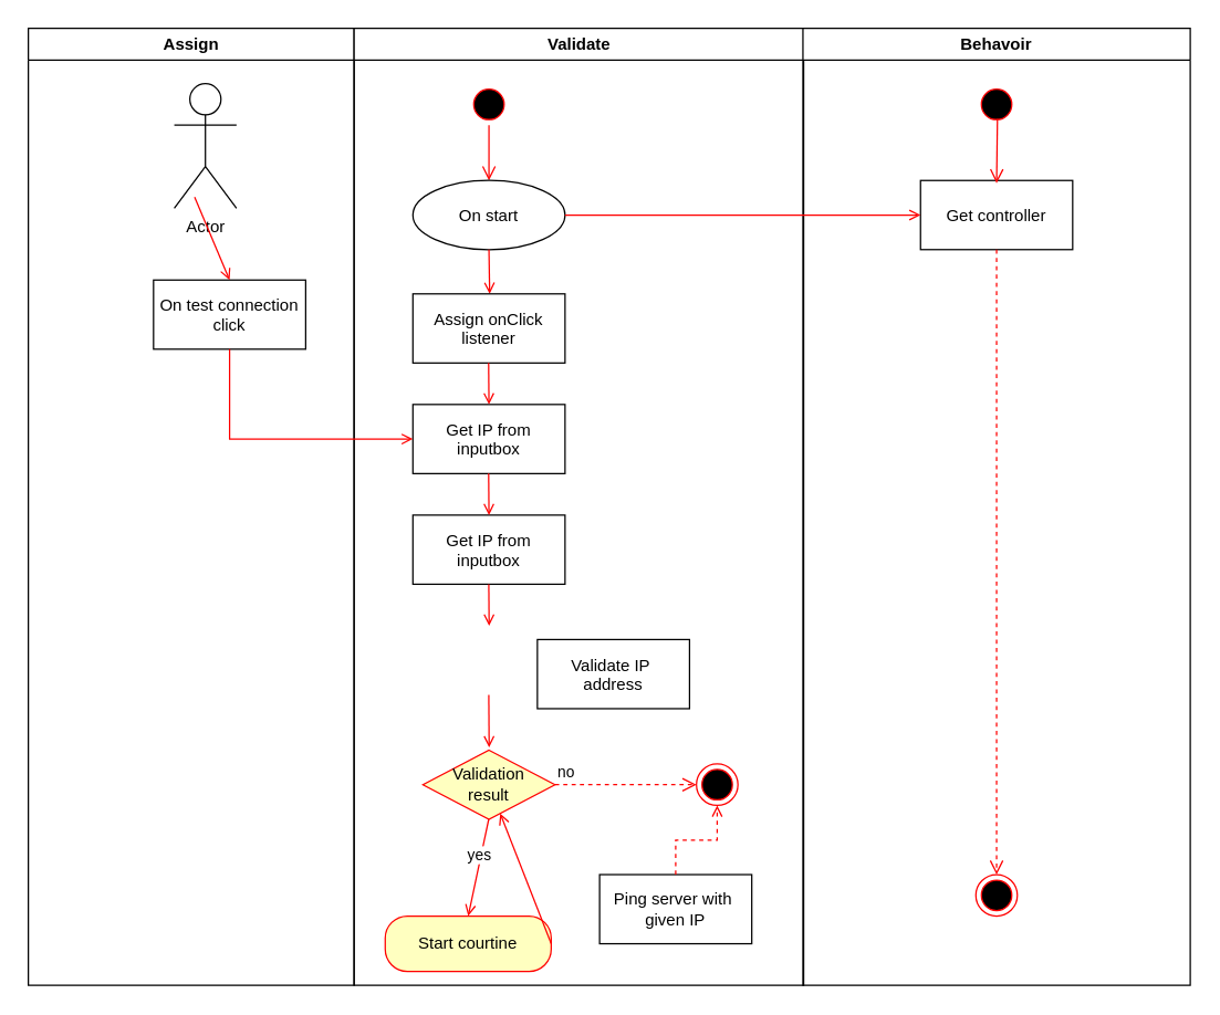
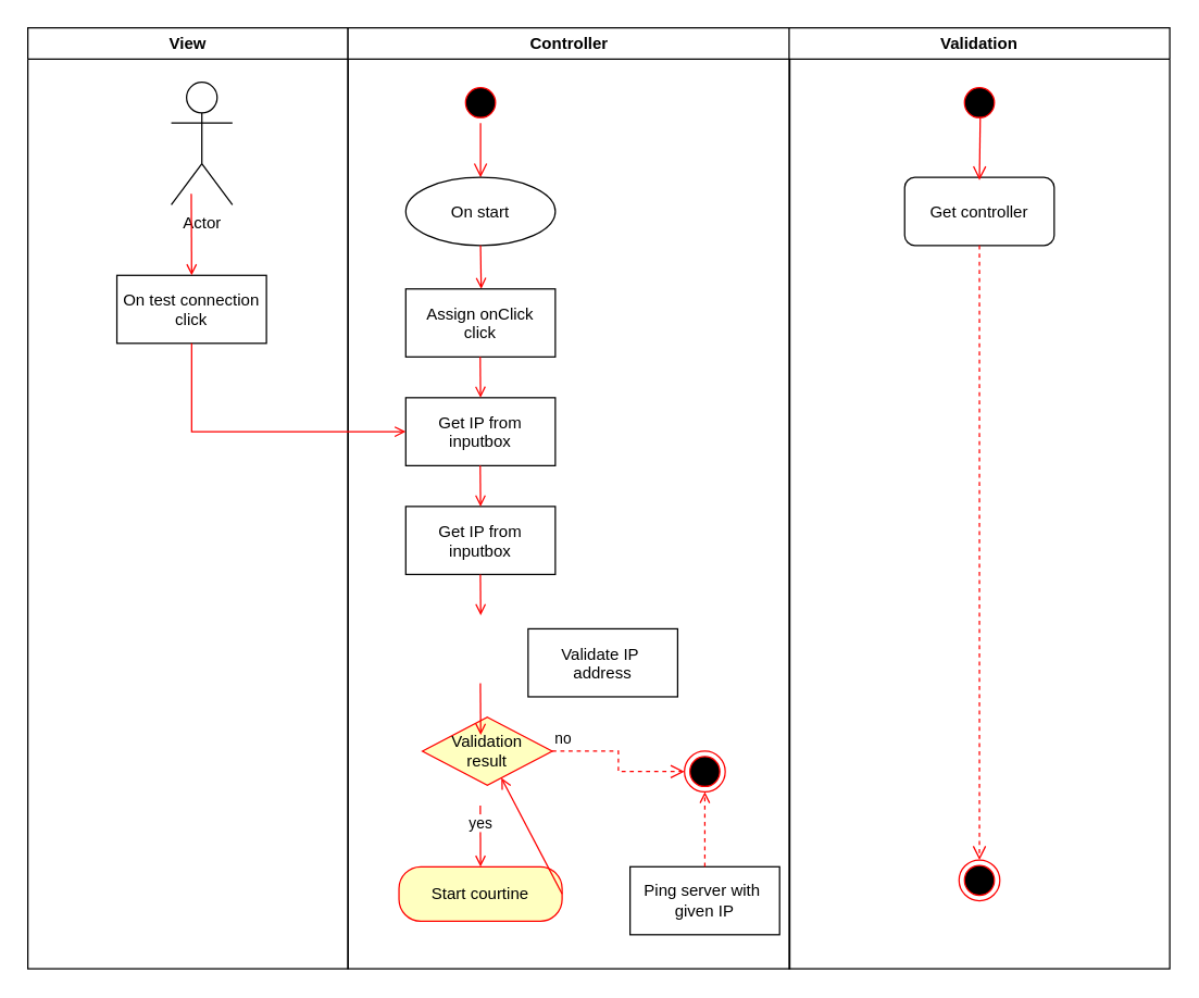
- <mxCell id="2" value="Assign" style="swimlane;whiteSpace=wrap" parent="1" vertex="1"><mxGeometry x="20" y="20" width="235.5" height="692" as="geometry" /></mxCell>
+ <mxCell id="2" value="View" style="swimlane;whiteSpace=wrap" parent="1" vertex="1"><mxGeometry x="20" y="20" width="235.5" height="692" as="geometry" /></mxCell>
- <mxCell id="6" value="Validate" style="swimlane;whiteSpace=wrap" parent="1" vertex="1"><mxGeometry x="255.5" y="20" width="325" height="692" as="geometry" /></mxCell>
+ <mxCell id="6" value="Controller" style="swimlane;whiteSpace=wrap" parent="1" vertex="1"><mxGeometry x="255.5" y="20" width="325" height="692" as="geometry" /></mxCell>
- <mxCell id="30" value="Behavoir" style="swimlane;whiteSpace=wrap" parent="1" vertex="1"><mxGeometry x="580" y="20" width="280" height="692" as="geometry" /></mxCell>
+ <mxCell id="30" value="Validation" style="swimlane;whiteSpace=wrap" parent="1" vertex="1"><mxGeometry x="580" y="20" width="280" height="692" as="geometry" /></mxCell>
- <mxCell id="37" value="" style="endArrow=open;strokeColor=#FF0000;endFill=1;rounded=0;entryX=0;entryY=0.5;entryDx=0;entryDy=0;exitX=1;exitY=0.5;exitDx=0;exitDy=0;" parent="1" source="9" target="33" edge="1"><mxGeometry relative="1" as="geometry"><mxPoint x="465.5" y="150" as="sourcePoint" /><mxPoint x="466.25" y="180" as="targetPoint" /></mxGeometry></mxCell>
- <mxCell id="33" value="Get controller" style="" parent="30" vertex="1"><mxGeometry x="85" y="110" width="110" height="50" as="geometry" /></mxCell>
+ <mxCell id="33" value="Get controller" style="rounded=1;" parent="30" vertex="1"><mxGeometry x="85" y="110" width="110" height="50" as="geometry" /></mxCell>
- <mxCell id="3" value="On test connection&#10;click" style="" parent="2" vertex="1"><mxGeometry x="90.5" y="182" width="110" height="50" as="geometry" /></mxCell>
+ <mxCell id="3" value="On test connection&#10;click" style="" parent="2" vertex="1"><mxGeometry x="65.5" y="182" width="110" height="50" as="geometry" /></mxCell>
- <mxCell id="13" value="Assign onClick&#10;listener" style="" parent="6" vertex="1"><mxGeometry x="42.5" y="192" width="110" height="50" as="geometry" /></mxCell>
+ <mxCell id="13" value="Assign onClick&#10;click" style="" parent="6" vertex="1"><mxGeometry x="42.5" y="192" width="110" height="50" as="geometry" /></mxCell>
- <mxCell id="19" value="Validation&lt;br&gt;result" style="rhombus;whiteSpace=wrap;html=1;fontColor=#000000;fillColor=#ffffc0;strokeColor=#ff0000;" parent="6" vertex="1"><mxGeometry x="49.75" y="522" width="95.5" height="50" as="geometry" /></mxCell>
+ <mxCell id="19" value="Validation&lt;br&gt;result" style="rhombus;whiteSpace=wrap;html=1;fontColor=#000000;fillColor=#ffffc0;strokeColor=#ff0000;" parent="6" vertex="1"><mxGeometry x="54.75" y="507" width="95.5" height="50" as="geometry" /></mxCell>
- <mxCell id="27" value="Ping server with&amp;nbsp;&lt;br&gt;given IP" style="html=1;whiteSpace=wrap;" parent="6" vertex="1"><mxGeometry x="177.5" y="612" width="110" height="50" as="geometry" /></mxCell>
+ <mxCell id="27" value="Ping server with&amp;nbsp;&lt;br&gt;given IP" style="html=1;whiteSpace=wrap;" parent="6" vertex="1"><mxGeometry x="207.5" y="617" width="110" height="50" as="geometry" /></mxCell>
- <mxCell id="22" value="Start courtine" style="rounded=1;whiteSpace=wrap;html=1;arcSize=40;fontColor=#000000;fillColor=#ffffc0;strokeColor=#ff0000;" parent="6" vertex="1"><mxGeometry x="22.5" y="642" width="120" height="40" as="geometry" /></mxCell>
+ <mxCell id="22" value="Start courtine" style="rounded=1;whiteSpace=wrap;html=1;arcSize=40;fontColor=#000000;fillColor=#ffffc0;strokeColor=#ff0000;" parent="6" vertex="1"><mxGeometry x="37.5" y="617" width="120" height="40" as="geometry" /></mxCell>
